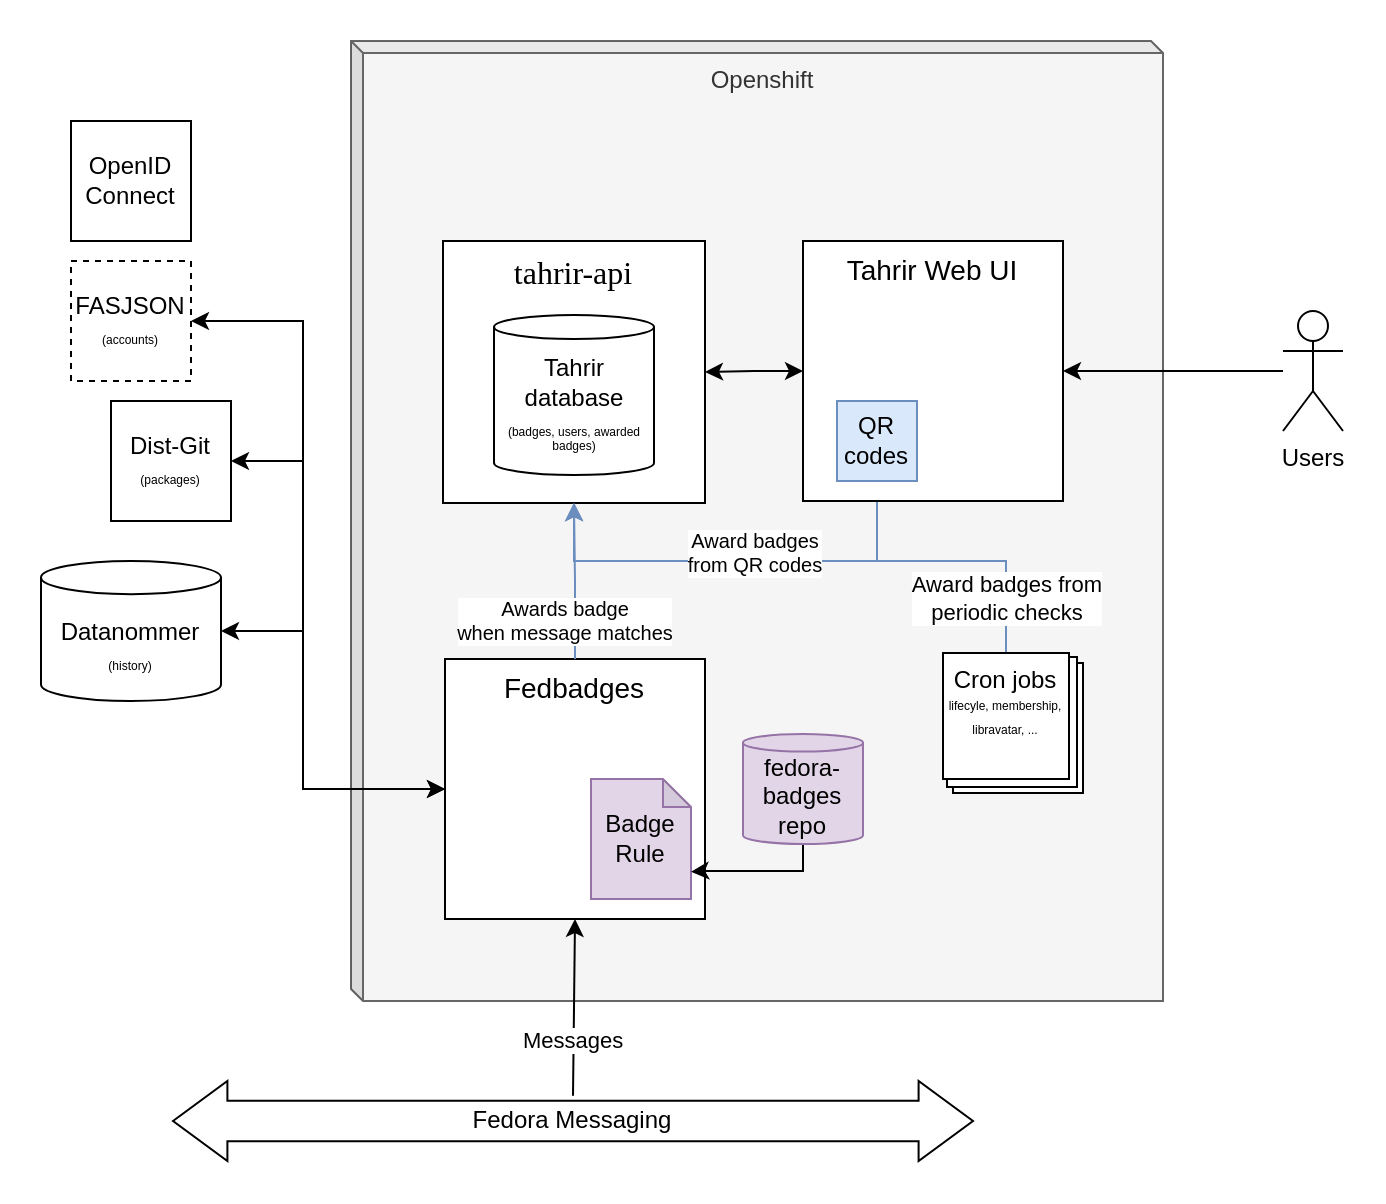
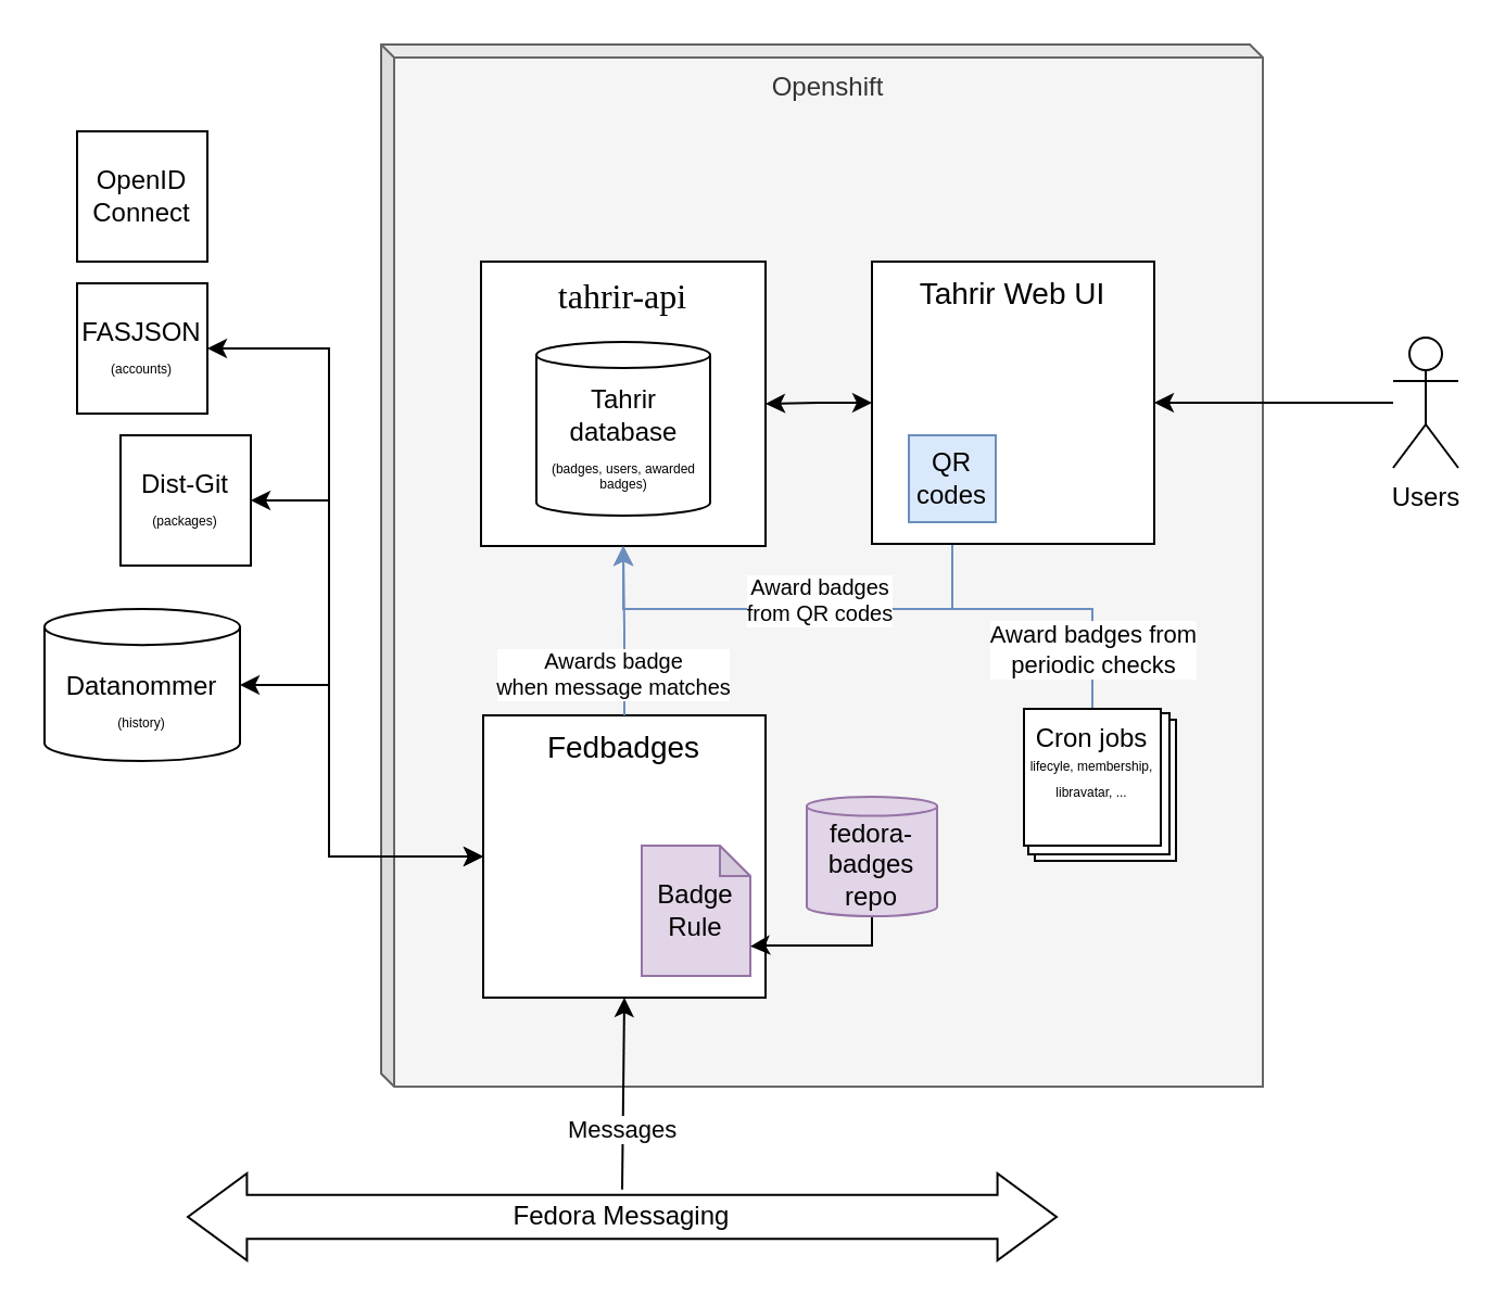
- <mxCell id="14" value="&lt;div&gt;FASJSON&lt;/div&gt;&lt;div&gt;&lt;font style=&quot;font-size: 6px;&quot;&gt;(accounts)&lt;/font&gt;&lt;br&gt;&lt;/div&gt;" style="whiteSpace=wrap;html=1;aspect=fixed;dashed=1;" vertex="1" parent="1"><mxGeometry x="35" y="130" width="60" height="60" as="geometry" /></mxCell>
+ <mxCell id="14" value="&lt;div&gt;FASJSON&lt;/div&gt;&lt;div&gt;&lt;font style=&quot;font-size: 6px;&quot;&gt;(accounts)&lt;/font&gt;&lt;br&gt;&lt;/div&gt;" style="whiteSpace=wrap;html=1;aspect=fixed;" vertex="1" parent="1"><mxGeometry x="35" y="130" width="60" height="60" as="geometry" /></mxCell>
